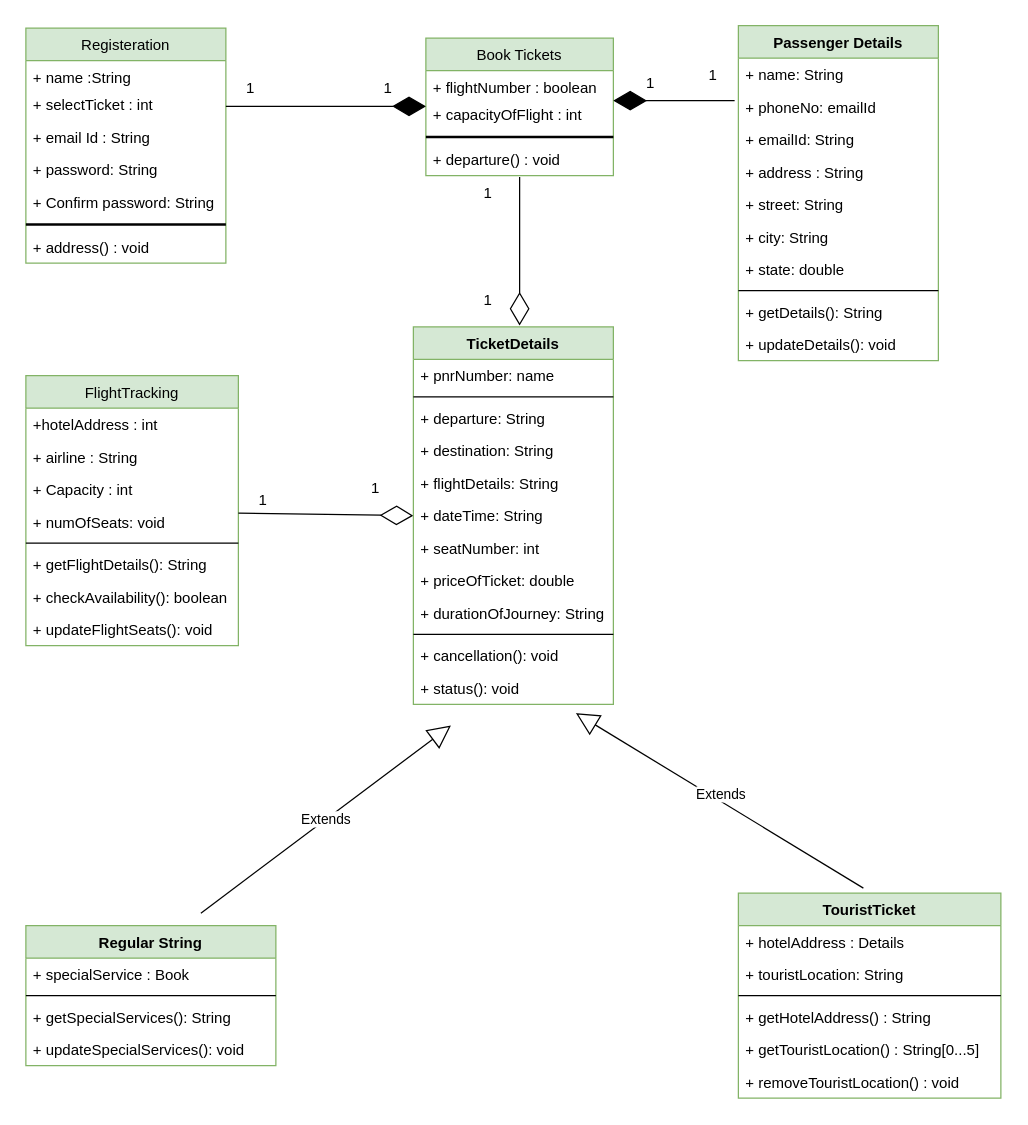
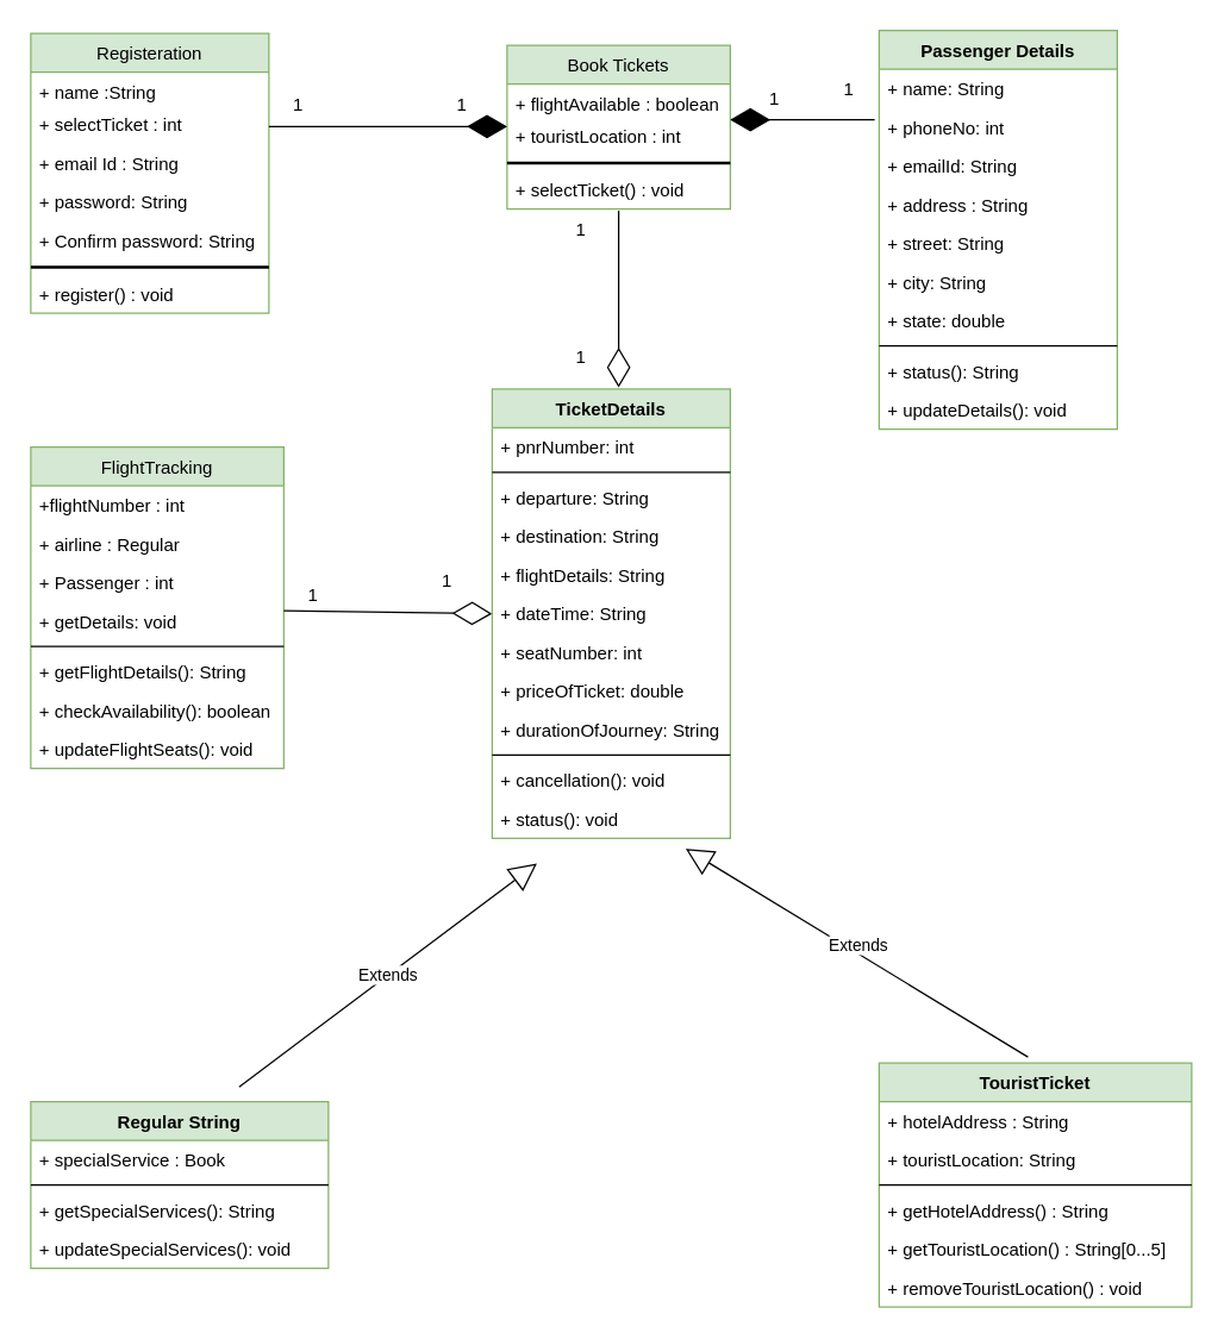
- <mxCell id="11" value="+ flightNumber : boolean" style="text;strokeColor=none;fillColor=none;align=left;verticalAlign=top;spacingLeft=4;spacingRight=4;overflow=hidden;rotatable=0;points=[[0,0.5],[1,0.5]];portConstraint=eastwest;" parent="10" vertex="1"><mxGeometry y="26" width="150" height="22" as="geometry" /></mxCell>
+ <mxCell id="11" value="+ flightAvailable : boolean" style="text;strokeColor=none;fillColor=none;align=left;verticalAlign=top;spacingLeft=4;spacingRight=4;overflow=hidden;rotatable=0;points=[[0,0.5],[1,0.5]];portConstraint=eastwest;" parent="10" vertex="1"><mxGeometry y="26" width="150" height="22" as="geometry" /></mxCell>
- <mxCell id="27" value="+ phoneNo: emailId" style="text;strokeColor=none;fillColor=none;align=left;verticalAlign=top;spacingLeft=4;spacingRight=4;overflow=hidden;rotatable=0;points=[[0,0.5],[1,0.5]];portConstraint=eastwest;" parent="25" vertex="1"><mxGeometry y="52" width="160" height="26" as="geometry" /></mxCell>
+ <mxCell id="27" value="+ phoneNo: int" style="text;strokeColor=none;fillColor=none;align=left;verticalAlign=top;spacingLeft=4;spacingRight=4;overflow=hidden;rotatable=0;points=[[0,0.5],[1,0.5]];portConstraint=eastwest;" parent="25" vertex="1"><mxGeometry y="52" width="160" height="26" as="geometry" /></mxCell>
- <mxCell id="12" value="+ capacityOfFlight : int" style="text;strokeColor=none;fillColor=none;align=left;verticalAlign=top;spacingLeft=4;spacingRight=4;overflow=hidden;rotatable=0;points=[[0,0.5],[1,0.5]];portConstraint=eastwest;" parent="10" vertex="1"><mxGeometry y="48" width="150" height="26" as="geometry" /></mxCell>
+ <mxCell id="12" value="+ touristLocation : int" style="text;strokeColor=none;fillColor=none;align=left;verticalAlign=top;spacingLeft=4;spacingRight=4;overflow=hidden;rotatable=0;points=[[0,0.5],[1,0.5]];portConstraint=eastwest;" parent="10" vertex="1"><mxGeometry y="48" width="150" height="26" as="geometry" /></mxCell>
- <mxCell id="14" value="+ departure() : void" style="text;strokeColor=none;fillColor=none;align=left;verticalAlign=top;spacingLeft=4;spacingRight=4;overflow=hidden;rotatable=0;points=[[0,0.5],[1,0.5]];portConstraint=eastwest;" parent="10" vertex="1"><mxGeometry y="84" width="150" height="26" as="geometry" /></mxCell>
+ <mxCell id="14" value="+ selectTicket() : void" style="text;strokeColor=none;fillColor=none;align=left;verticalAlign=top;spacingLeft=4;spacingRight=4;overflow=hidden;rotatable=0;points=[[0,0.5],[1,0.5]];portConstraint=eastwest;" parent="10" vertex="1"><mxGeometry y="84" width="150" height="26" as="geometry" /></mxCell>
- <mxCell id="9" value="+ address() : void" style="text;strokeColor=none;fillColor=none;align=left;verticalAlign=top;spacingLeft=4;spacingRight=4;overflow=hidden;rotatable=0;points=[[0,0.5],[1,0.5]];portConstraint=eastwest;" parent="2" vertex="1"><mxGeometry y="162" width="160" height="26" as="geometry" /></mxCell>
+ <mxCell id="9" value="+ register() : void" style="text;strokeColor=none;fillColor=none;align=left;verticalAlign=top;spacingLeft=4;spacingRight=4;overflow=hidden;rotatable=0;points=[[0,0.5],[1,0.5]];portConstraint=eastwest;" parent="2" vertex="1"><mxGeometry y="162" width="160" height="26" as="geometry" /></mxCell>
- <mxCell id="34" value="+ getDetails(): String" style="text;strokeColor=none;fillColor=none;align=left;verticalAlign=top;spacingLeft=4;spacingRight=4;overflow=hidden;rotatable=0;points=[[0,0.5],[1,0.5]];portConstraint=eastwest;" parent="25" vertex="1"><mxGeometry y="216" width="160" height="26" as="geometry" /></mxCell>
+ <mxCell id="34" value="+ status(): String" style="text;strokeColor=none;fillColor=none;align=left;verticalAlign=top;spacingLeft=4;spacingRight=4;overflow=hidden;rotatable=0;points=[[0,0.5],[1,0.5]];portConstraint=eastwest;" parent="25" vertex="1"><mxGeometry y="216" width="160" height="26" as="geometry" /></mxCell>
- <mxCell id="39" value="+ pnrNumber: name" style="text;strokeColor=none;fillColor=none;align=left;verticalAlign=top;spacingLeft=4;spacingRight=4;overflow=hidden;rotatable=0;points=[[0,0.5],[1,0.5]];portConstraint=eastwest;" parent="38" vertex="1"><mxGeometry y="26" width="160" height="26" as="geometry" /></mxCell>
+ <mxCell id="39" value="+ pnrNumber: int" style="text;strokeColor=none;fillColor=none;align=left;verticalAlign=top;spacingLeft=4;spacingRight=4;overflow=hidden;rotatable=0;points=[[0,0.5],[1,0.5]];portConstraint=eastwest;" parent="38" vertex="1"><mxGeometry y="26" width="160" height="26" as="geometry" /></mxCell>
- <mxCell id="16" value="+hotelAddress : int " style="text;strokeColor=none;fillColor=none;align=left;verticalAlign=top;spacingLeft=4;spacingRight=4;overflow=hidden;rotatable=0;points=[[0,0.5],[1,0.5]];portConstraint=eastwest;" parent="15" vertex="1"><mxGeometry y="26" width="170" height="26" as="geometry" /></mxCell>
+ <mxCell id="16" value="+flightNumber : int " style="text;strokeColor=none;fillColor=none;align=left;verticalAlign=top;spacingLeft=4;spacingRight=4;overflow=hidden;rotatable=0;points=[[0,0.5],[1,0.5]];portConstraint=eastwest;" parent="15" vertex="1"><mxGeometry y="26" width="170" height="26" as="geometry" /></mxCell>
- <mxCell id="17" value="+ airline : String" style="text;strokeColor=none;fillColor=none;align=left;verticalAlign=top;spacingLeft=4;spacingRight=4;overflow=hidden;rotatable=0;points=[[0,0.5],[1,0.5]];portConstraint=eastwest;" parent="15" vertex="1"><mxGeometry y="52" width="170" height="26" as="geometry" /></mxCell>
+ <mxCell id="17" value="+ airline : Regular" style="text;strokeColor=none;fillColor=none;align=left;verticalAlign=top;spacingLeft=4;spacingRight=4;overflow=hidden;rotatable=0;points=[[0,0.5],[1,0.5]];portConstraint=eastwest;" parent="15" vertex="1"><mxGeometry y="52" width="170" height="26" as="geometry" /></mxCell>
- <mxCell id="18" value="+ Capacity : int " style="text;strokeColor=none;fillColor=none;align=left;verticalAlign=top;spacingLeft=4;spacingRight=4;overflow=hidden;rotatable=0;points=[[0,0.5],[1,0.5]];portConstraint=eastwest;" parent="15" vertex="1"><mxGeometry y="78" width="170" height="26" as="geometry" /></mxCell>
+ <mxCell id="18" value="+ Passenger : int " style="text;strokeColor=none;fillColor=none;align=left;verticalAlign=top;spacingLeft=4;spacingRight=4;overflow=hidden;rotatable=0;points=[[0,0.5],[1,0.5]];portConstraint=eastwest;" parent="15" vertex="1"><mxGeometry y="78" width="170" height="26" as="geometry" /></mxCell>
- <mxCell id="20" value="+ numOfSeats: void" style="text;strokeColor=none;fillColor=none;align=left;verticalAlign=top;spacingLeft=4;spacingRight=4;overflow=hidden;rotatable=0;points=[[0,0.5],[1,0.5]];portConstraint=eastwest;" parent="15" vertex="1"><mxGeometry y="104" width="170" height="26" as="geometry" /></mxCell>
+ <mxCell id="20" value="+ getDetails: void" style="text;strokeColor=none;fillColor=none;align=left;verticalAlign=top;spacingLeft=4;spacingRight=4;overflow=hidden;rotatable=0;points=[[0,0.5],[1,0.5]];portConstraint=eastwest;" parent="15" vertex="1"><mxGeometry y="104" width="170" height="26" as="geometry" /></mxCell>
- <mxCell id="57" value="+ hotelAddress : Details" style="text;strokeColor=none;fillColor=none;align=left;verticalAlign=top;spacingLeft=4;spacingRight=4;overflow=hidden;rotatable=0;points=[[0,0.5],[1,0.5]];portConstraint=eastwest;" parent="56" vertex="1"><mxGeometry y="26" width="210" height="26" as="geometry" /></mxCell>
+ <mxCell id="57" value="+ hotelAddress : String" style="text;strokeColor=none;fillColor=none;align=left;verticalAlign=top;spacingLeft=4;spacingRight=4;overflow=hidden;rotatable=0;points=[[0,0.5],[1,0.5]];portConstraint=eastwest;" parent="56" vertex="1"><mxGeometry y="26" width="210" height="26" as="geometry" /></mxCell>
